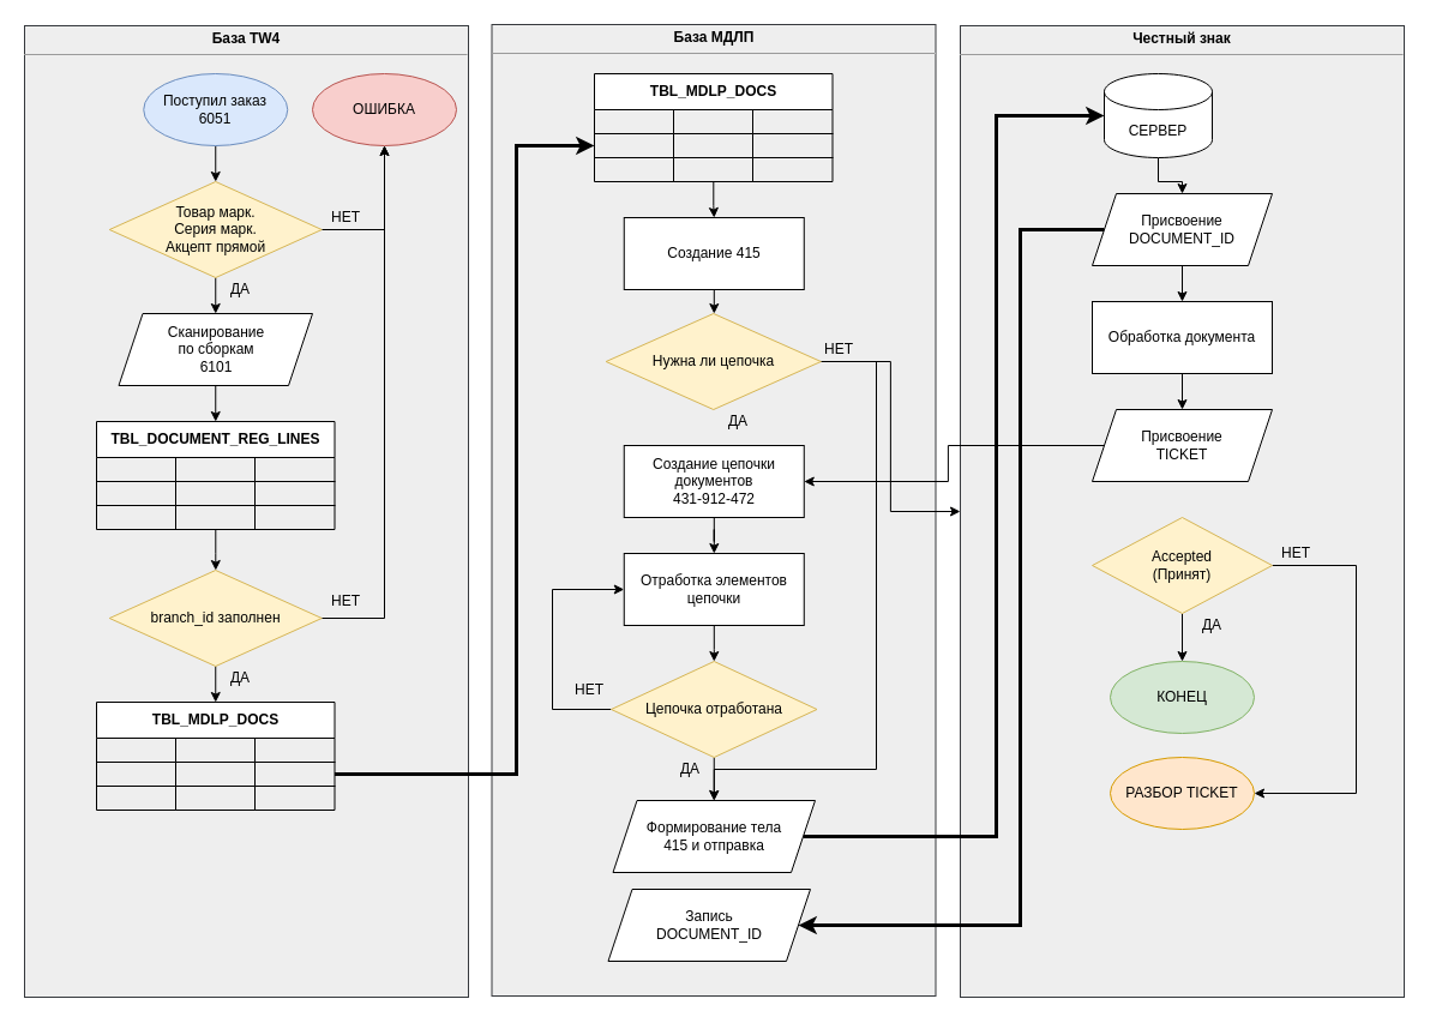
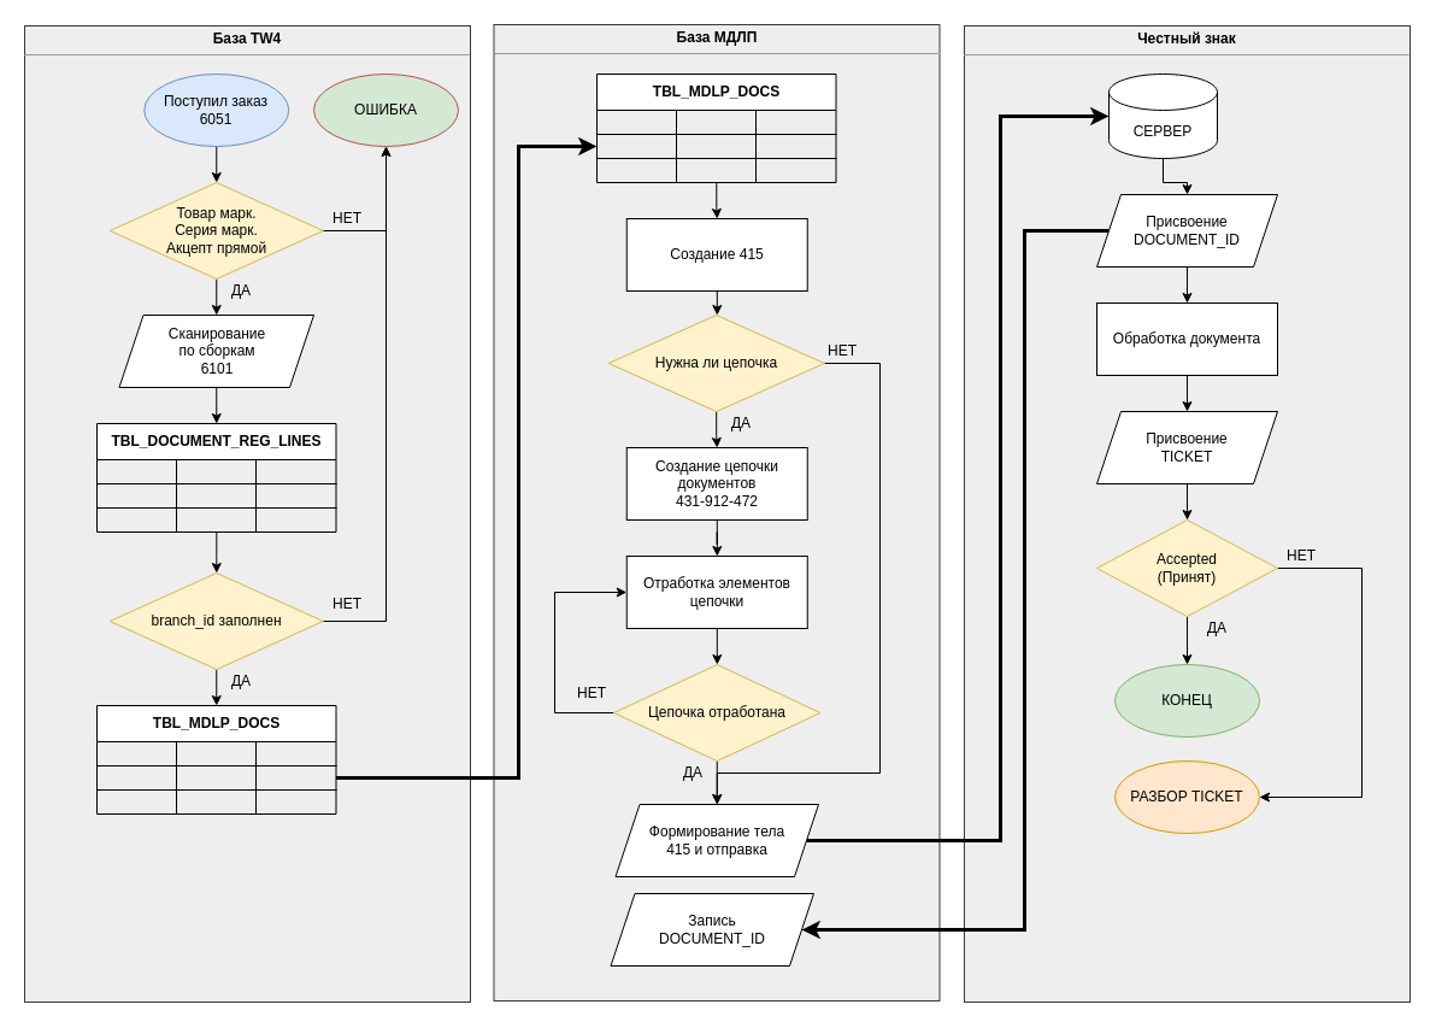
- <mxCell id="43" value="ОШИБКА" style="ellipse;whiteSpace=wrap;html=1;fillColor=#f8cecc;strokeColor=#b85450;" parent="5" vertex="1"><mxGeometry x="260" y="61" width="120" height="60" as="geometry" /></mxCell>
+ <mxCell id="43" value="ОШИБКА" style="ellipse;whiteSpace=wrap;html=1;fillColor=#d5e8d4;strokeColor=#b85450;" parent="5" vertex="1"><mxGeometry x="260" y="61" width="120" height="60" as="geometry" /></mxCell>
- <mxCell id="89" value="" style="edgeStyle=orthogonalEdgeStyle;rounded=0;orthogonalLoop=1;jettySize=auto;html=1;strokeWidth=1;" parent="5" source="90" target="82" edge="1"><mxGeometry relative="1" as="geometry" /></mxCell>
+ <mxCell id="89" value="" style="edgeStyle=orthogonalEdgeStyle;rounded=0;orthogonalLoop=1;jettySize=auto;html=1;strokeWidth=1;" parent="5" source="90" target="93" edge="1"><mxGeometry relative="1" as="geometry" /></mxCell>
- <mxCell id="64" value="" style="edgeStyle=orthogonalEdgeStyle;rounded=0;orthogonalLoop=1;jettySize=auto;html=1;strokeWidth=1;" parent="5" source="65" target="4" edge="1"><mxGeometry relative="1" as="geometry" /></mxCell>
+ <mxCell id="64" value="" style="edgeStyle=orthogonalEdgeStyle;rounded=0;orthogonalLoop=1;jettySize=auto;html=1;strokeWidth=1;" parent="5" source="65" target="82" edge="1"><mxGeometry relative="1" as="geometry" /></mxCell>
